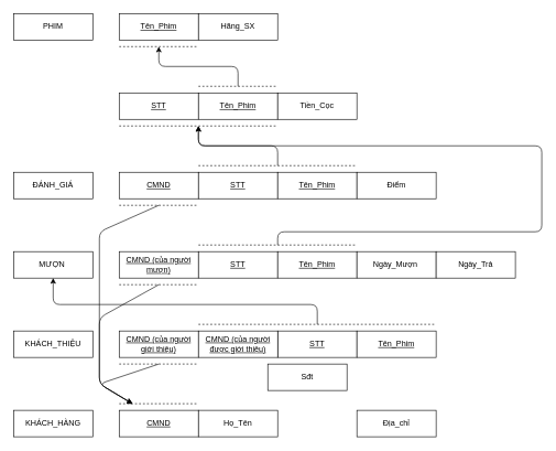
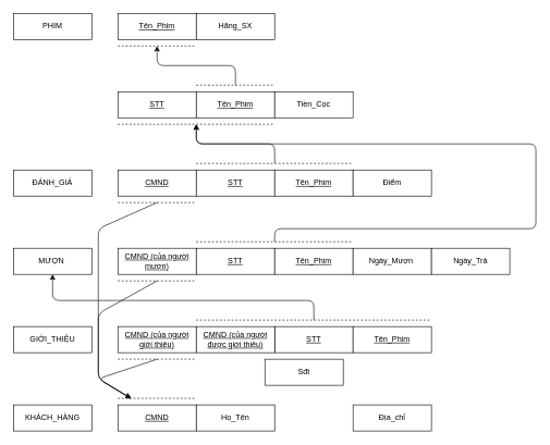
- <mxCell id="26" value="KHÁCH_THIỆU" style="rounded=0;whiteSpace=wrap;html=1;glass=0;gradientColor=none;" parent="1" vertex="1"><mxGeometry y="500" width="120" height="40" as="geometry" x="20" /></mxCell>
+ <mxCell id="26" value="GIỚI_THIỆU" style="rounded=0;whiteSpace=wrap;html=1;glass=0;gradientColor=none;" parent="1" vertex="1"><mxGeometry y="500" width="120" height="40" as="geometry" x="20" /></mxCell>
